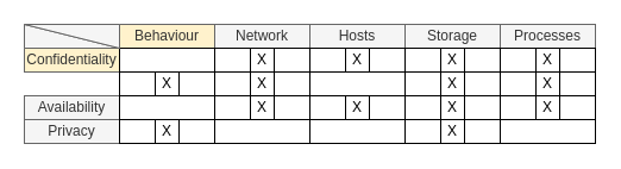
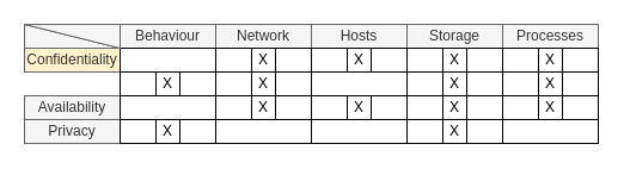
- <mxCell id="2" value="Behaviour" style="rounded=0;whiteSpace=wrap;html=1;fillColor=#fff2cc;fontColor=#333333;strokeColor=#666666;" vertex="1" parent="1"><mxGeometry x="100" y="20" width="80" height="20" as="geometry" /></mxCell>
+ <mxCell id="2" value="Behaviour" style="rounded=0;whiteSpace=wrap;html=1;fillColor=#f5f5f5;fontColor=#333333;strokeColor=#666666;" vertex="1" parent="1"><mxGeometry x="100" y="20" width="80" height="20" as="geometry" /></mxCell>
